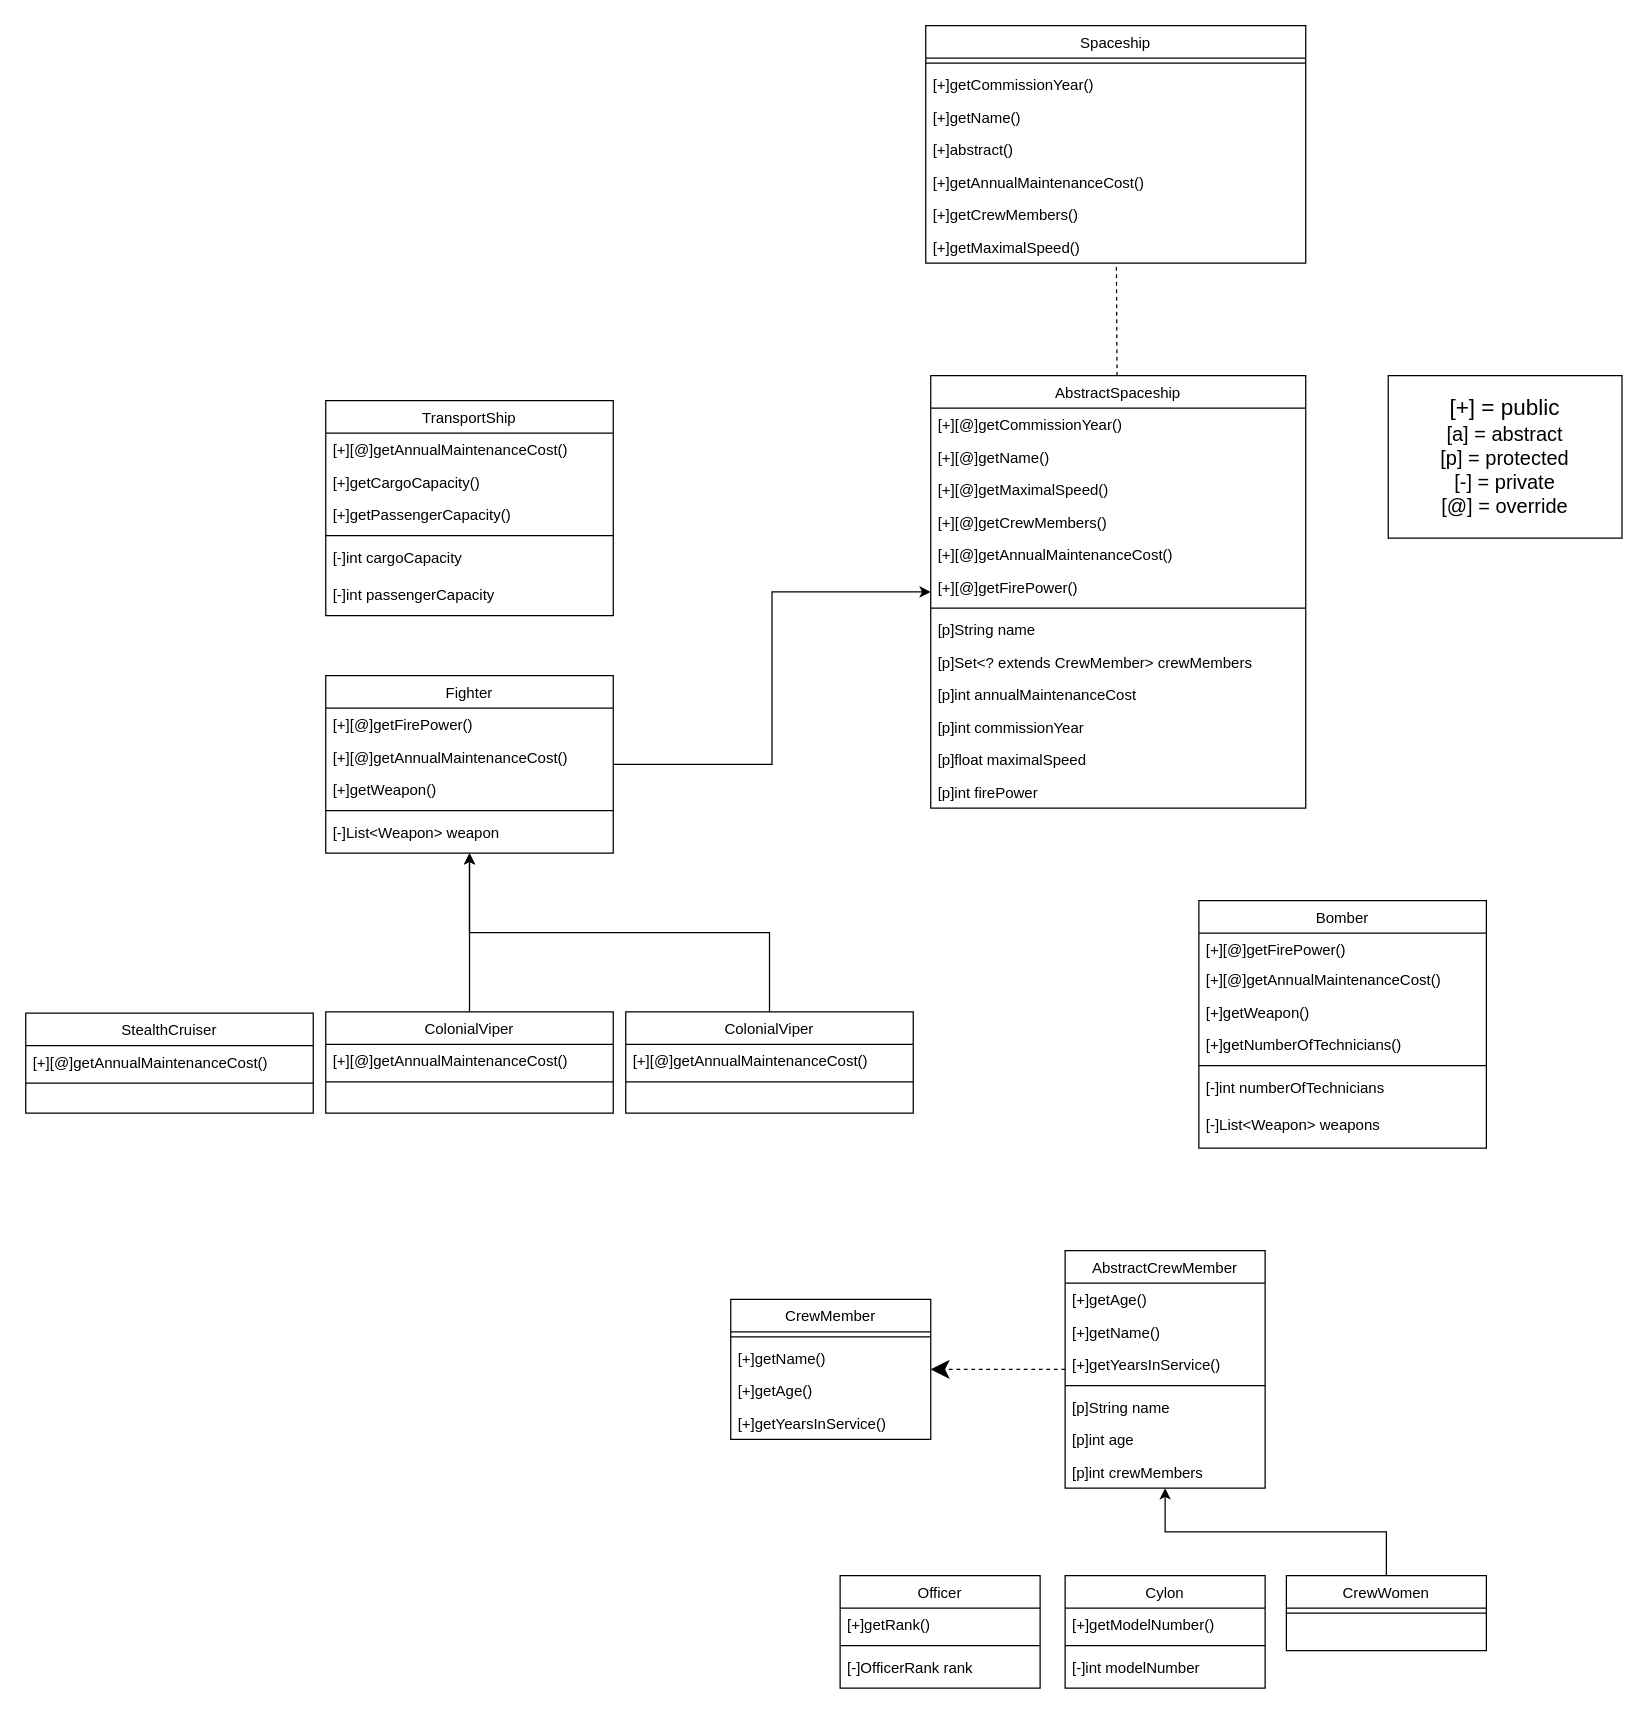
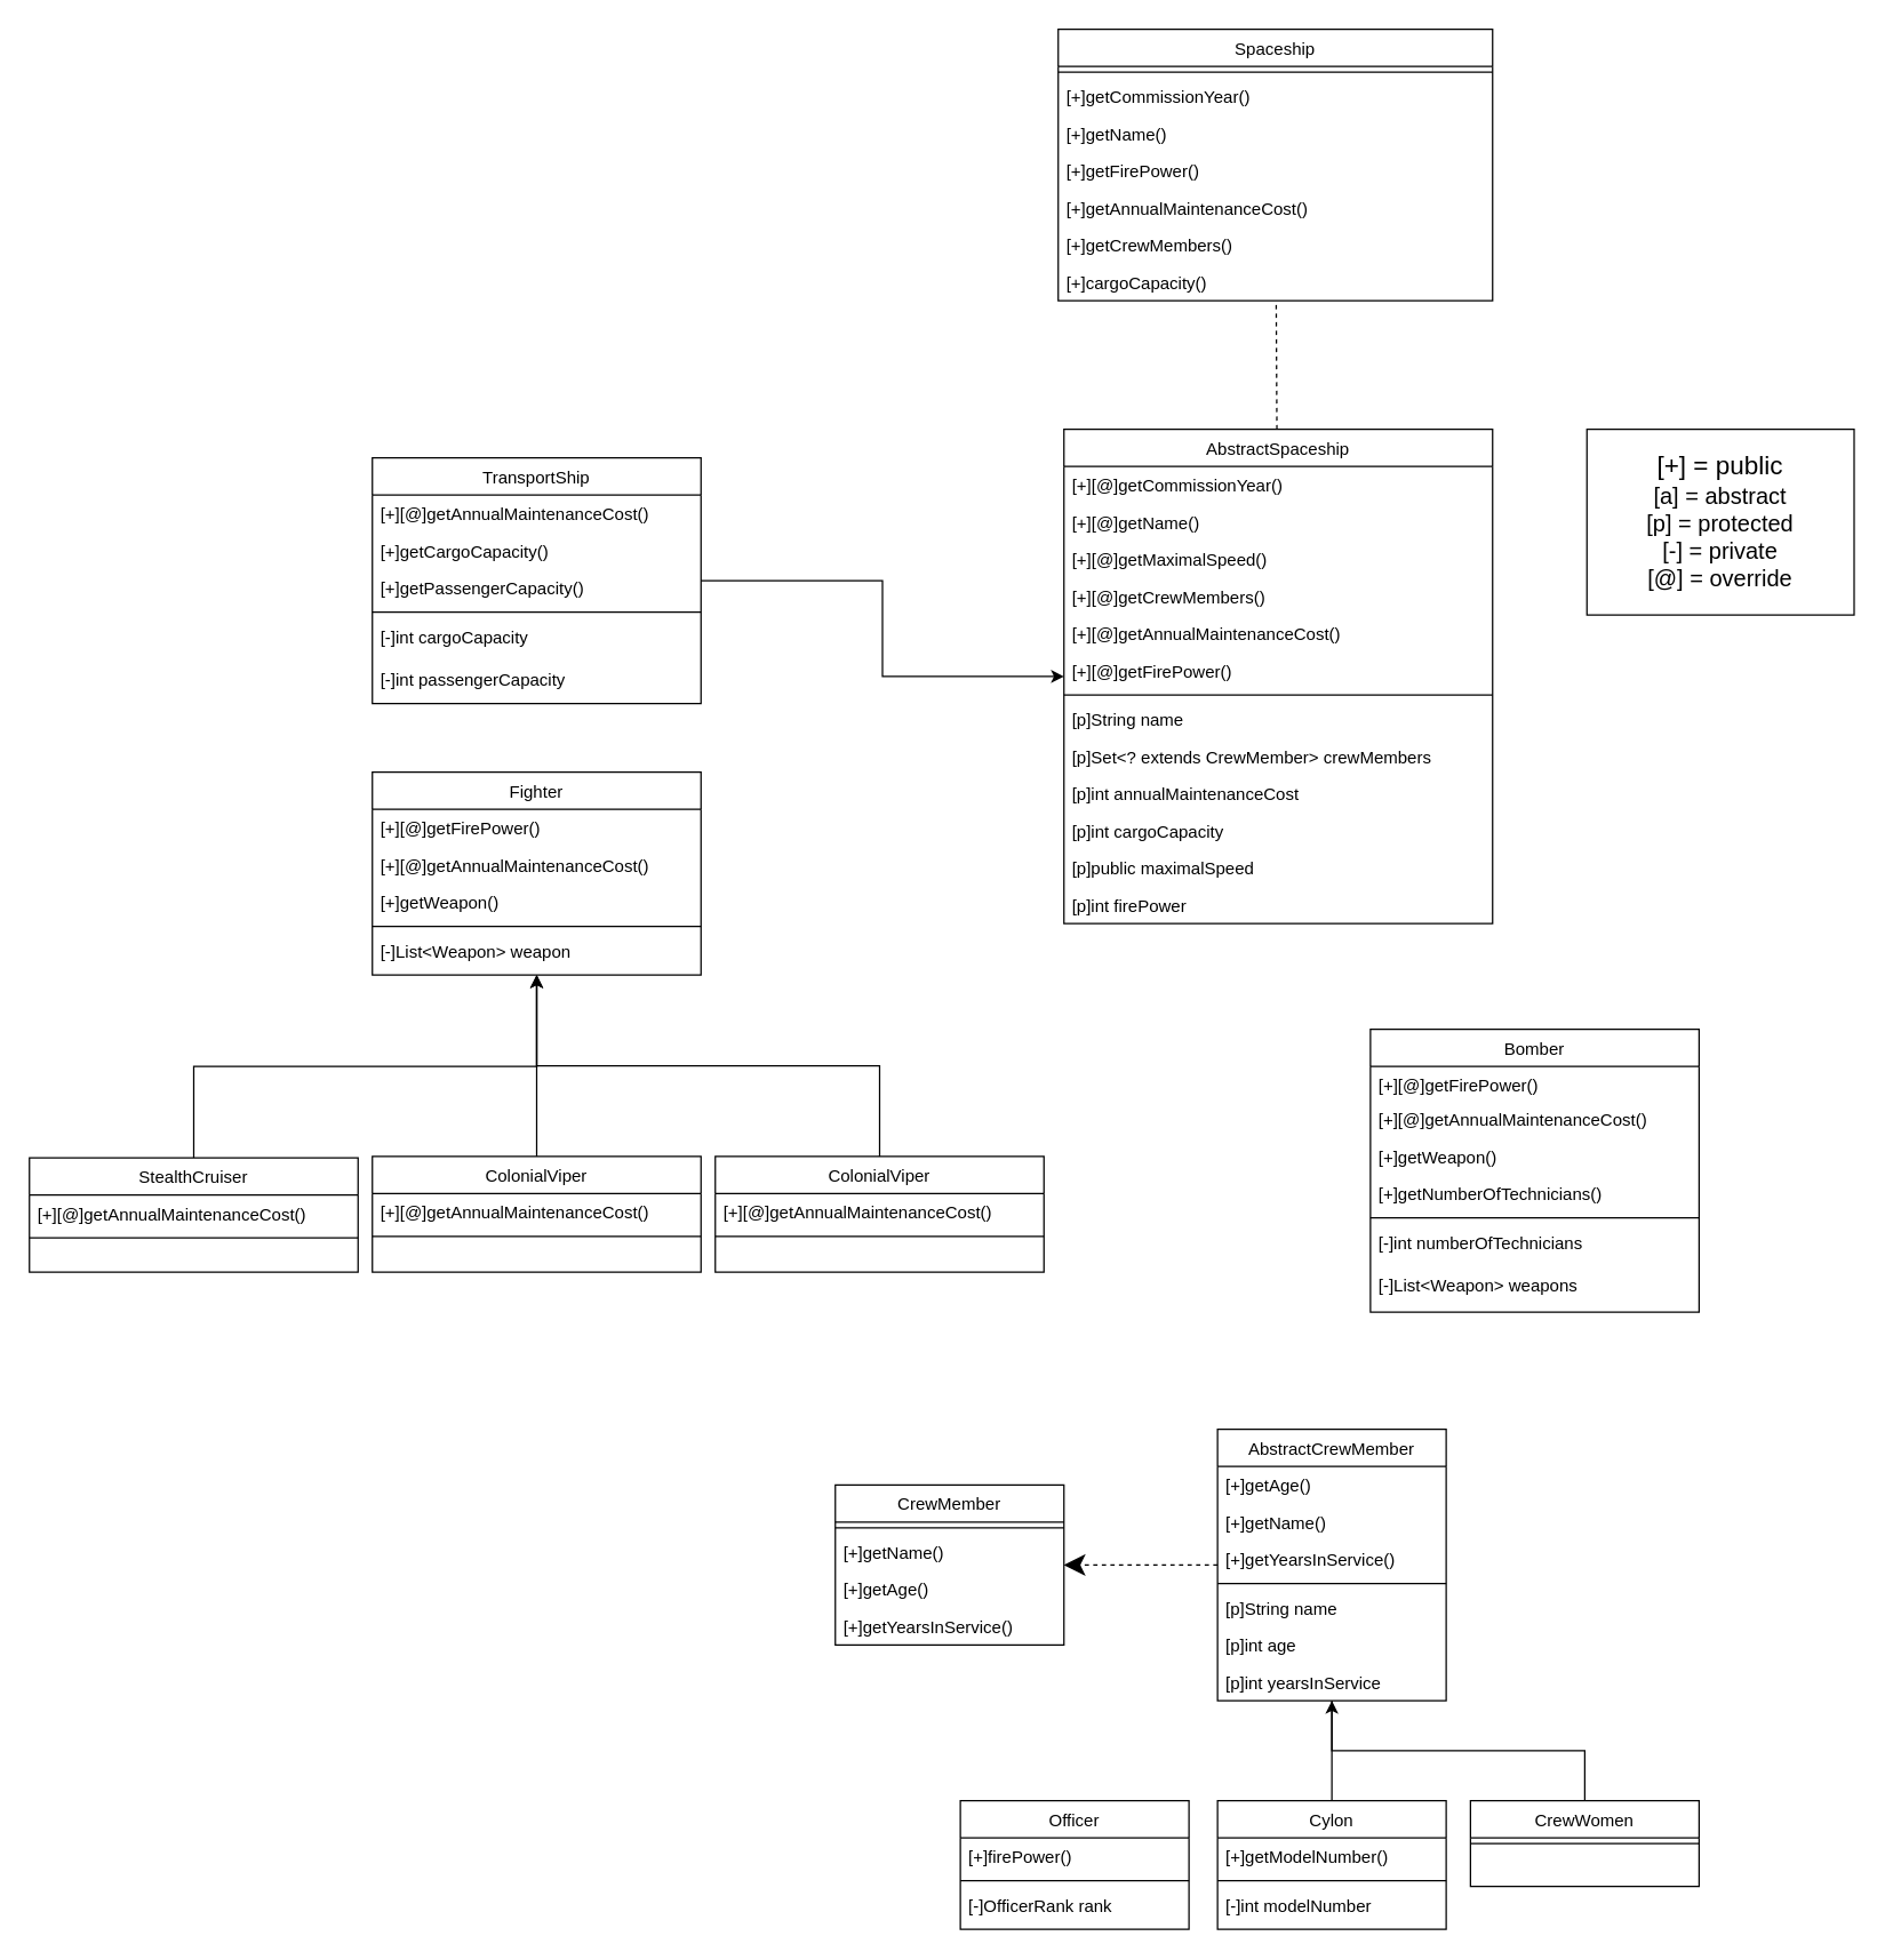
- <mxCell id="82" value="[+]abstract()" style="text;align=left;verticalAlign=top;spacingLeft=4;spacingRight=4;overflow=hidden;rotatable=0;points=[[0,0.5],[1,0.5]];portConstraint=eastwest;" vertex="1" parent="78"><mxGeometry y="86" width="304" height="26" as="geometry" /></mxCell>
+ <mxCell id="82" value="[+]getFirePower()" style="text;align=left;verticalAlign=top;spacingLeft=4;spacingRight=4;overflow=hidden;rotatable=0;points=[[0,0.5],[1,0.5]];portConstraint=eastwest;" vertex="1" parent="78"><mxGeometry y="86" width="304" height="26" as="geometry" /></mxCell>
- <mxCell id="85" value="[+]getMaximalSpeed()" style="text;align=left;verticalAlign=top;spacingLeft=4;spacingRight=4;overflow=hidden;rotatable=0;points=[[0,0.5],[1,0.5]];portConstraint=eastwest;" vertex="1" parent="78"><mxGeometry y="164" width="304" height="26" as="geometry" /></mxCell>
+ <mxCell id="85" value="[+]cargoCapacity()" style="text;align=left;verticalAlign=top;spacingLeft=4;spacingRight=4;overflow=hidden;rotatable=0;points=[[0,0.5],[1,0.5]];portConstraint=eastwest;" vertex="1" parent="78"><mxGeometry y="164" width="304" height="26" as="geometry" /></mxCell>
+ <mxCell id="43" style="edgeStyle=orthogonalEdgeStyle;rounded=0;orthogonalLoop=1;jettySize=auto;html=1;" edge="1" parent="1" source="45" target="29"><mxGeometry relative="1" as="geometry"><mxPoint x="640" y="760" as="sourcePoint" /></mxGeometry></mxCell>
- <mxCell id="40" value="[p]int commissionYear" style="text;align=left;verticalAlign=top;spacingLeft=4;spacingRight=4;overflow=hidden;rotatable=0;points=[[0,0.5],[1,0.5]];portConstraint=eastwest;" vertex="1" parent="29"><mxGeometry y="268" width="300" height="26" as="geometry" /></mxCell>
+ <mxCell id="40" value="[p]int cargoCapacity" style="text;align=left;verticalAlign=top;spacingLeft=4;spacingRight=4;overflow=hidden;rotatable=0;points=[[0,0.5],[1,0.5]];portConstraint=eastwest;" vertex="1" parent="29"><mxGeometry y="268" width="300" height="26" as="geometry" /></mxCell>
- <mxCell id="44" style="edgeStyle=orthogonalEdgeStyle;rounded=0;orthogonalLoop=1;jettySize=auto;html=1;" edge="1" parent="1" source="52" target="29"><mxGeometry relative="1" as="geometry"><mxPoint x="919.5" y="715" as="targetPoint" /><mxPoint x="860" y="750" as="sourcePoint" /></mxGeometry></mxCell>
- <mxCell id="41" value="[p]float maximalSpeed" style="text;align=left;verticalAlign=top;spacingLeft=4;spacingRight=4;overflow=hidden;rotatable=0;points=[[0,0.5],[1,0.5]];portConstraint=eastwest;" vertex="1" parent="29"><mxGeometry y="294" width="300" height="26" as="geometry" /></mxCell>
+ <mxCell id="41" value="[p]public maximalSpeed" style="text;align=left;verticalAlign=top;spacingLeft=4;spacingRight=4;overflow=hidden;rotatable=0;points=[[0,0.5],[1,0.5]];portConstraint=eastwest;" vertex="1" parent="29"><mxGeometry y="294" width="300" height="26" as="geometry" /></mxCell>
+ <mxCell id="66" style="edgeStyle=orthogonalEdgeStyle;rounded=0;orthogonalLoop=1;jettySize=auto;html=1;exitX=0.5;exitY=0;exitDx=0;exitDy=0;" edge="1" parent="1" source="67" target="52"><mxGeometry relative="1" as="geometry" /></mxCell>
- <mxCell id="9" value="[p]int crewMembers" style="text;align=left;verticalAlign=top;spacingLeft=4;spacingRight=4;overflow=hidden;rotatable=0;points=[[0,0.5],[1,0.5]];portConstraint=eastwest;" vertex="1" parent="2"><mxGeometry y="164" width="160" height="26" as="geometry" /></mxCell>
+ <mxCell id="9" value="[p]int yearsInService" style="text;align=left;verticalAlign=top;spacingLeft=4;spacingRight=4;overflow=hidden;rotatable=0;points=[[0,0.5],[1,0.5]];portConstraint=eastwest;" vertex="1" parent="2"><mxGeometry y="164" width="160" height="26" as="geometry" /></mxCell>
- <mxCell id="21" style="edgeStyle=orthogonalEdgeStyle;rounded=0;orthogonalLoop=1;jettySize=auto;html=1;exitX=0.5;exitY=0;exitDx=0;exitDy=0;" edge="1" parent="1" source="22" target="2"><mxGeometry relative="1" as="geometry"><mxPoint x="1170" y="1100" as="targetPoint" /></mxGeometry></mxCell>
+ <mxCell id="21" style="edgeStyle=orthogonalEdgeStyle;rounded=0;orthogonalLoop=1;jettySize=auto;html=1;exitX=0.5;exitY=0;exitDx=0;exitDy=0;endArrow=none;" edge="1" parent="1" source="22" target="2"><mxGeometry relative="1" as="geometry"><mxPoint x="1170" y="1100" as="targetPoint" /></mxGeometry></mxCell>
+ <mxCell id="24" style="edgeStyle=orthogonalEdgeStyle;rounded=0;orthogonalLoop=1;jettySize=auto;html=1;exitX=0.5;exitY=0;exitDx=0;exitDy=0;" edge="1" parent="1" source="25" target="2"><mxGeometry relative="1" as="geometry"><mxPoint x="1009.5" y="1115" as="targetPoint" /></mxGeometry></mxCell>
- <mxCell id="17" value="[+]getRank()" style="text;align=left;verticalAlign=top;spacingLeft=4;spacingRight=4;overflow=hidden;rotatable=0;points=[[0,0.5],[1,0.5]];portConstraint=eastwest;" vertex="1" parent="16"><mxGeometry y="26" width="160" height="26" as="geometry" /></mxCell>
+ <mxCell id="17" value="[+]firePower()" style="text;align=left;verticalAlign=top;spacingLeft=4;spacingRight=4;overflow=hidden;rotatable=0;points=[[0,0.5],[1,0.5]];portConstraint=eastwest;" vertex="1" parent="16"><mxGeometry y="26" width="160" height="26" as="geometry" /></mxCell>
